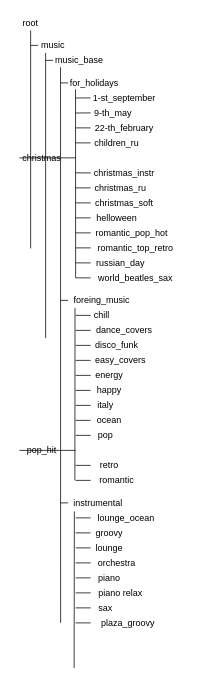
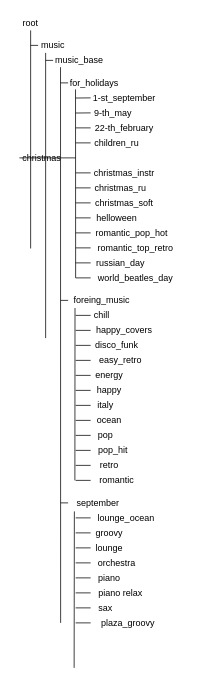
- <mxCell id="29" value="world_beatles_sax" style="text;html=1;strokeColor=none;fillColor=none;align=center;verticalAlign=middle;whiteSpace=wrap;rounded=0;" vertex="1" parent="1"><mxGeometry x="120" y="360" width="120" height="20" as="geometry" /></mxCell>
+ <mxCell id="29" value="world_beatles_day" style="text;html=1;strokeColor=none;fillColor=none;align=center;verticalAlign=middle;whiteSpace=wrap;rounded=0;" vertex="1" parent="1"><mxGeometry x="120" y="360" width="120" height="20" as="geometry" /></mxCell>
- <mxCell id="43" value="dance_covers" style="text;html=1;strokeColor=none;fillColor=none;align=center;verticalAlign=middle;whiteSpace=wrap;rounded=0;" vertex="1" parent="1"><mxGeometry x="120" y="430" width="90" height="20" as="geometry" /></mxCell>
+ <mxCell id="43" value="happy_covers" style="text;html=1;strokeColor=none;fillColor=none;align=center;verticalAlign=middle;whiteSpace=wrap;rounded=0;" vertex="1" parent="1"><mxGeometry x="120" y="430" width="90" height="20" as="geometry" /></mxCell>
- <mxCell id="45" value="easy_covers" style="text;html=1;strokeColor=none;fillColor=none;align=center;verticalAlign=middle;whiteSpace=wrap;rounded=0;" vertex="1" parent="1"><mxGeometry x="120" y="470" width="80" height="20" as="geometry" /></mxCell>
+ <mxCell id="45" value="easy_retro" style="text;html=1;strokeColor=none;fillColor=none;align=center;verticalAlign=middle;whiteSpace=wrap;rounded=0;" vertex="1" parent="1"><mxGeometry x="120" y="470" width="80" height="20" as="geometry" /></mxCell>
- <mxCell id="51" value="pop_hit" style="text;html=1;strokeColor=none;fillColor=none;align=center;verticalAlign=middle;whiteSpace=wrap;rounded=0;" vertex="1" parent="1"><mxGeometry x="25" y="590" width="60" height="20" as="geometry" /></mxCell>
+ <mxCell id="51" value="pop_hit" style="text;html=1;strokeColor=none;fillColor=none;align=center;verticalAlign=middle;whiteSpace=wrap;rounded=0;" vertex="1" parent="1"><mxGeometry x="120" y="590" width="60" height="20" as="geometry" /></mxCell>
- <mxCell id="66" value="instrumental" style="text;html=1;strokeColor=none;fillColor=none;align=center;verticalAlign=middle;whiteSpace=wrap;rounded=0;" vertex="1" parent="1"><mxGeometry x="90" y="660" width="80" height="20" as="geometry" /></mxCell>
+ <mxCell id="66" value="september" style="text;html=1;strokeColor=none;fillColor=none;align=center;verticalAlign=middle;whiteSpace=wrap;rounded=0;" vertex="1" parent="1"><mxGeometry x="90" y="660" width="80" height="20" as="geometry" /></mxCell>
